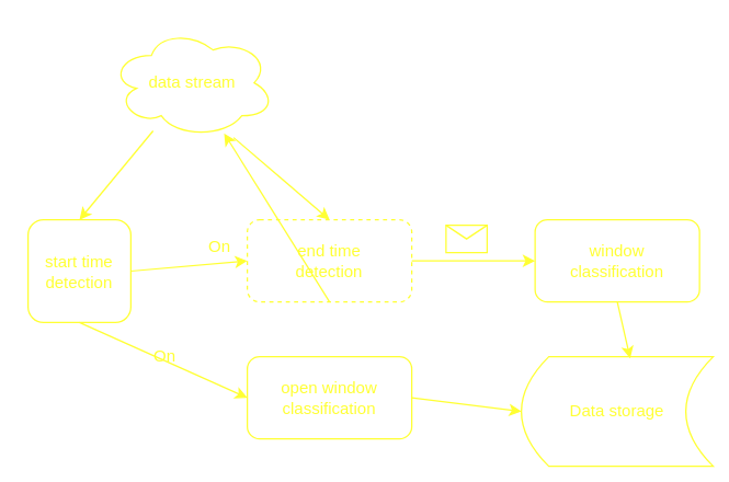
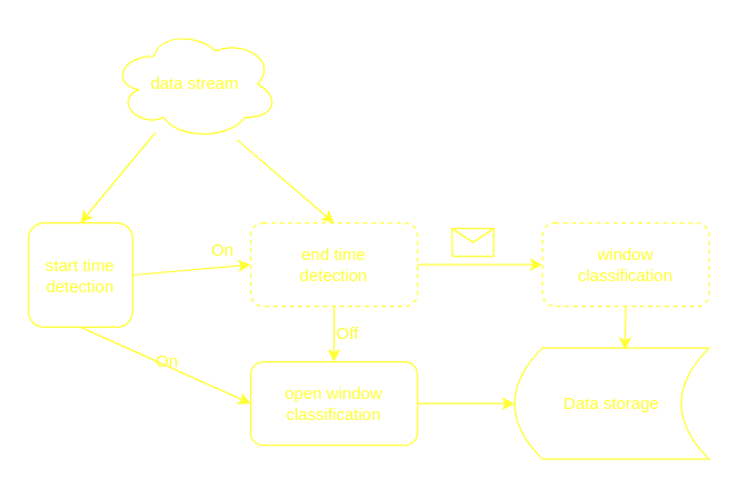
- <mxCell id="7" value="" style="endArrow=classic;html=1;exitX=0.5;exitY=1;exitDx=0;exitDy=0;strokeColor=#FFFF33;" edge="1" parent="1" source="3" target="17"><mxGeometry width="50" height="50" relative="1" as="geometry"><mxPoint x="250" y="250" as="sourcePoint" /><mxPoint x="300" y="200" as="targetPoint" /></mxGeometry></mxCell>
+ <mxCell id="7" value="" style="endArrow=classic;html=1;exitX=0.5;exitY=1;exitDx=0;exitDy=0;entryX=0.5;entryY=0;entryDx=0;entryDy=0;strokeColor=#FFFF33;" edge="1" parent="1" source="3" target="5"><mxGeometry width="50" height="50" relative="1" as="geometry"><mxPoint x="250" y="250" as="sourcePoint" /><mxPoint x="300" y="200" as="targetPoint" /></mxGeometry></mxCell>
- <mxCell id="4" value="window&lt;br&gt;classification" style="rounded=1;whiteSpace=wrap;html=1;strokeColor=#FFFF33;fillColor=none;fontColor=#FFFF33;" vertex="1" parent="1"><mxGeometry x="390" y="160" width="120" height="60" as="geometry" /></mxCell>
+ <mxCell id="4" value="window&lt;br&gt;classification" style="rounded=1;whiteSpace=wrap;html=1;strokeColor=#FFFF33;fillColor=none;fontColor=#FFFF33;dashed=1;" vertex="1" parent="1"><mxGeometry x="390" y="160" width="120" height="60" as="geometry" /></mxCell>
+ <mxCell id="12" value="Off" style="text;html=1;fillColor=none;align=center;verticalAlign=middle;whiteSpace=wrap;rounded=0;fontColor=#FFFF33;" vertex="1" parent="1"><mxGeometry x="230" y="230" width="40" height="20" as="geometry" /></mxCell>
- <mxCell id="14" value="Data storage" style="shape=dataStorage;whiteSpace=wrap;html=1;fixedSize=1;rounded=1;strokeColor=#FFFF33;fillColor=none;fontColor=#FFFF33;" vertex="1" parent="1"><mxGeometry x="380" y="260" width="140" height="80" as="geometry" /></mxCell>
+ <mxCell id="14" value="Data storage" style="shape=dataStorage;whiteSpace=wrap;html=1;fixedSize=1;rounded=1;strokeColor=#FFFF33;fillColor=none;fontColor=#FFFF33;" vertex="1" parent="1"><mxGeometry x="370" y="250" width="140" height="80" as="geometry" /></mxCell>
